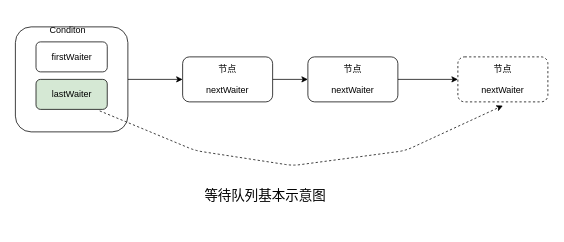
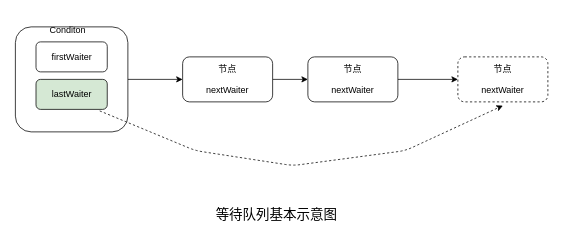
- <mxCell id="13" value="&lt;font style=&quot;font-size: 18px&quot;&gt;等待队列基本示意图&lt;/font&gt;" style="text;html=1;strokeColor=none;fillColor=none;align=center;verticalAlign=middle;whiteSpace=wrap;rounded=0;dashed=1;" vertex="1" parent="1"><mxGeometry x="245" y="245" width="217" height="30" as="geometry" /></mxCell>
+ <mxCell id="13" value="&lt;font style=&quot;font-size: 18px&quot;&gt;等待队列基本示意图&lt;/font&gt;" style="text;html=1;strokeColor=none;fillColor=none;align=center;verticalAlign=middle;whiteSpace=wrap;rounded=0;dashed=1;" vertex="1" parent="1"><mxGeometry x="260" y="270" width="217" height="30" as="geometry" /></mxCell>
